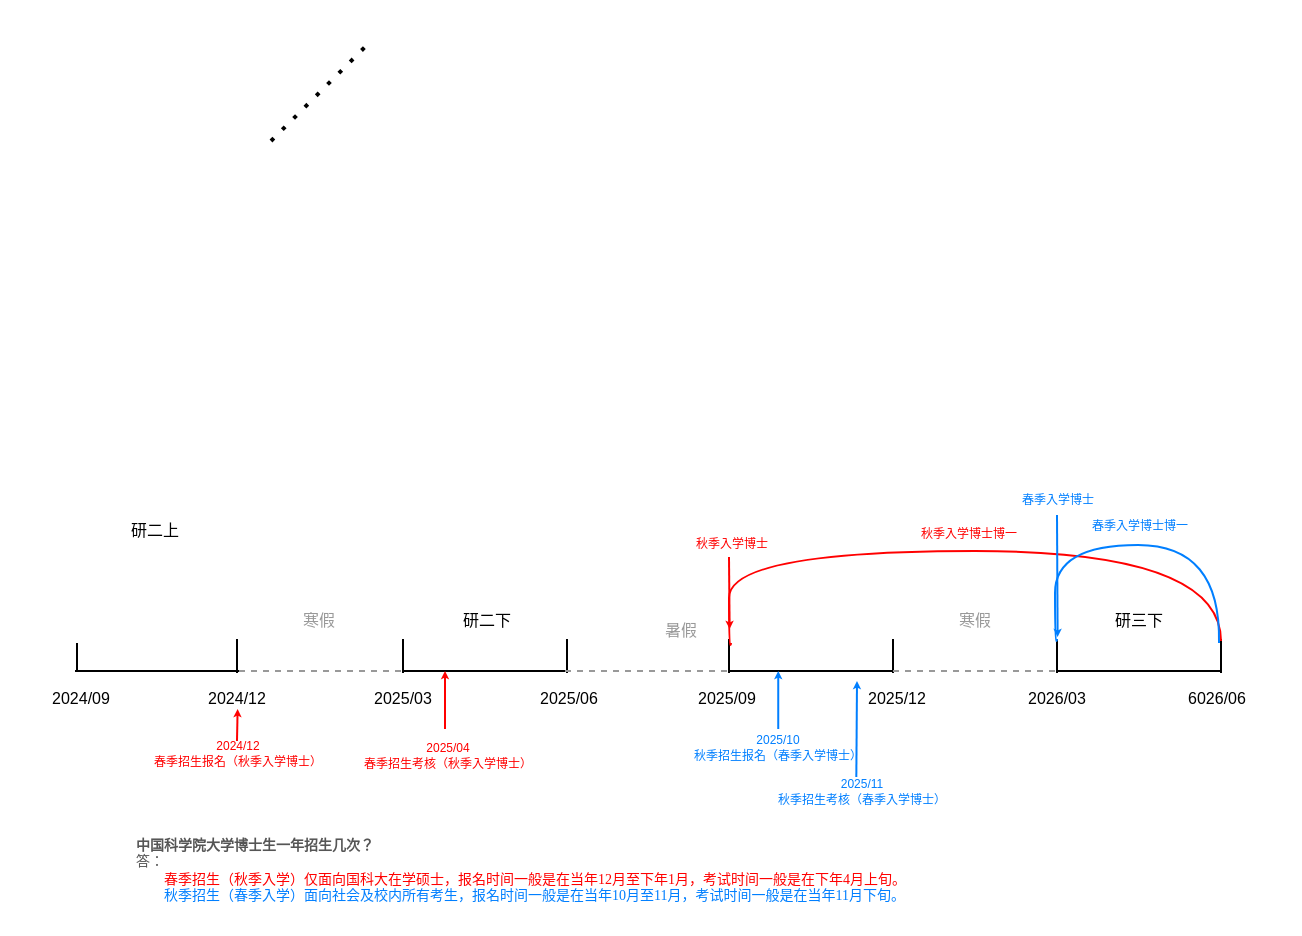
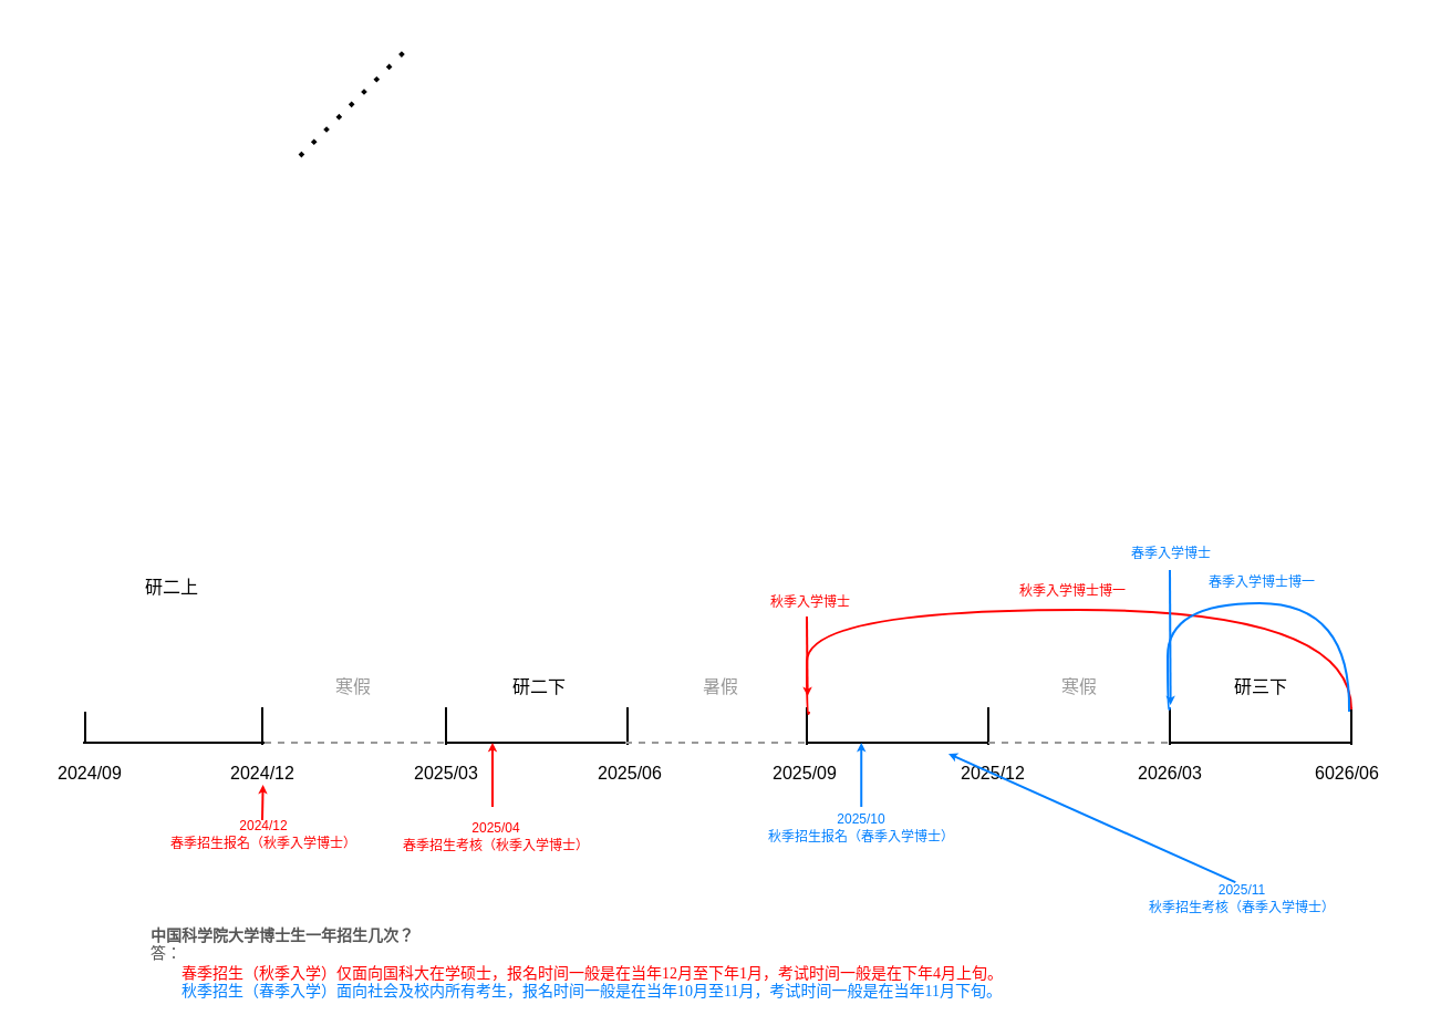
- <mxCell id="24" value="暑假" style="text;html=1;align=center;verticalAlign=middle;whiteSpace=wrap;rounded=0;fontSize=8;fontColor=#999999;" vertex="1" parent="1"><mxGeometry x="320" y="306" width="41" height="18" as="geometry" /></mxCell>
+ <mxCell id="24" value="暑假" style="text;html=1;align=center;verticalAlign=middle;whiteSpace=wrap;rounded=0;fontSize=8;fontColor=#999999;" vertex="1" parent="1"><mxGeometry x="305" y="301" width="41" height="18" as="geometry" /></mxCell>
- <mxCell id="43" value="&lt;font style=&quot;font-size: 6px;&quot;&gt;2025/11&lt;br&gt;秋季招生考核（春季入学博士）&lt;br&gt;&lt;/font&gt;" style="text;html=1;align=center;verticalAlign=middle;whiteSpace=wrap;rounded=0;fontSize=6;fontColor=#007FFF;" vertex="1" parent="1"><mxGeometry x="387" y="385" width="88" height="22" as="geometry" /></mxCell>
+ <mxCell id="43" value="&lt;font style=&quot;font-size: 6px;&quot;&gt;2025/11&lt;br&gt;秋季招生考核（春季入学博士）&lt;br&gt;&lt;/font&gt;" style="text;html=1;align=center;verticalAlign=middle;whiteSpace=wrap;rounded=0;fontSize=6;fontColor=#007FFF;" vertex="1" parent="1"><mxGeometry x="517" y="395" width="88" height="22" as="geometry" /></mxCell>
